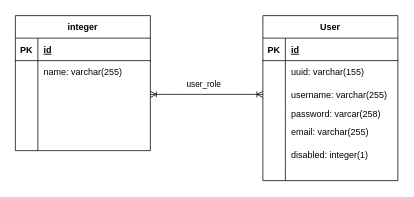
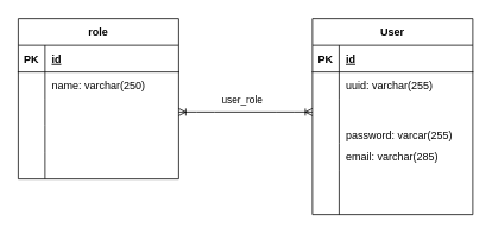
- <mxCell id="2" value="integer" style="shape=table;startSize=30;container=1;collapsible=1;childLayout=tableLayout;fixedRows=1;rowLines=0;fontStyle=1;align=center;resizeLast=1;" vertex="1" parent="1"><mxGeometry x="20" y="20" width="180" height="180" as="geometry" /></mxCell>
+ <mxCell id="2" value="role" style="shape=table;startSize=30;container=1;collapsible=1;childLayout=tableLayout;fixedRows=1;rowLines=0;fontStyle=1;align=center;resizeLast=1;" vertex="1" parent="1"><mxGeometry x="20" y="20" width="180" height="180" as="geometry" /></mxCell>
- <mxCell id="8" value="name: varchar(255)" style="shape=partialRectangle;connectable=0;fillColor=none;top=0;left=0;bottom=0;right=0;align=left;spacingLeft=6;overflow=hidden;" vertex="1" parent="6"><mxGeometry x="30" width="150" height="30" as="geometry" /></mxCell>
+ <mxCell id="8" value="name: varchar(250)" style="shape=partialRectangle;connectable=0;fillColor=none;top=0;left=0;bottom=0;right=0;align=left;spacingLeft=6;overflow=hidden;" vertex="1" parent="6"><mxGeometry x="30" width="150" height="30" as="geometry" /></mxCell>
- <mxCell id="24" value="uuid: varchar(155)" style="shape=partialRectangle;connectable=0;fillColor=none;top=0;left=0;bottom=0;right=0;align=left;spacingLeft=6;overflow=hidden;" vertex="1" parent="22"><mxGeometry x="30" width="150" height="30" as="geometry" /></mxCell>
+ <mxCell id="24" value="uuid: varchar(255)" style="shape=partialRectangle;connectable=0;fillColor=none;top=0;left=0;bottom=0;right=0;align=left;spacingLeft=6;overflow=hidden;" vertex="1" parent="22"><mxGeometry x="30" width="150" height="30" as="geometry" /></mxCell>
- <mxCell id="27" value="username: varchar(255)" style="shape=partialRectangle;connectable=0;fillColor=none;top=0;left=0;bottom=0;right=0;align=left;spacingLeft=6;overflow=hidden;" vertex="1" parent="25"><mxGeometry x="30" width="150" height="30" as="geometry" /></mxCell>
- <mxCell id="30" value="password: varcar(258)" style="shape=partialRectangle;connectable=0;fillColor=none;top=0;left=0;bottom=0;right=0;align=left;spacingLeft=6;overflow=hidden;" vertex="1" parent="28"><mxGeometry x="30" width="150" height="20" as="geometry" /></mxCell>
+ <mxCell id="30" value="password: varcar(255)" style="shape=partialRectangle;connectable=0;fillColor=none;top=0;left=0;bottom=0;right=0;align=left;spacingLeft=6;overflow=hidden;" vertex="1" parent="28"><mxGeometry x="30" width="150" height="20" as="geometry" /></mxCell>
- <mxCell id="33" value="email: varchar(255)" style="shape=partialRectangle;connectable=0;fillColor=none;top=0;left=0;bottom=0;right=0;align=left;spacingLeft=6;overflow=hidden;" vertex="1" parent="31"><mxGeometry x="30" width="150" height="30" as="geometry" /></mxCell>
+ <mxCell id="33" value="email: varchar(285)" style="shape=partialRectangle;connectable=0;fillColor=none;top=0;left=0;bottom=0;right=0;align=left;spacingLeft=6;overflow=hidden;" vertex="1" parent="31"><mxGeometry x="30" width="150" height="30" as="geometry" /></mxCell>
- <mxCell id="36" value="disabled: integer(1)" style="shape=partialRectangle;connectable=0;fillColor=none;top=0;left=0;bottom=0;right=0;align=left;spacingLeft=6;overflow=hidden;" vertex="1" parent="34"><mxGeometry x="30" width="150" height="30" as="geometry" /></mxCell>
